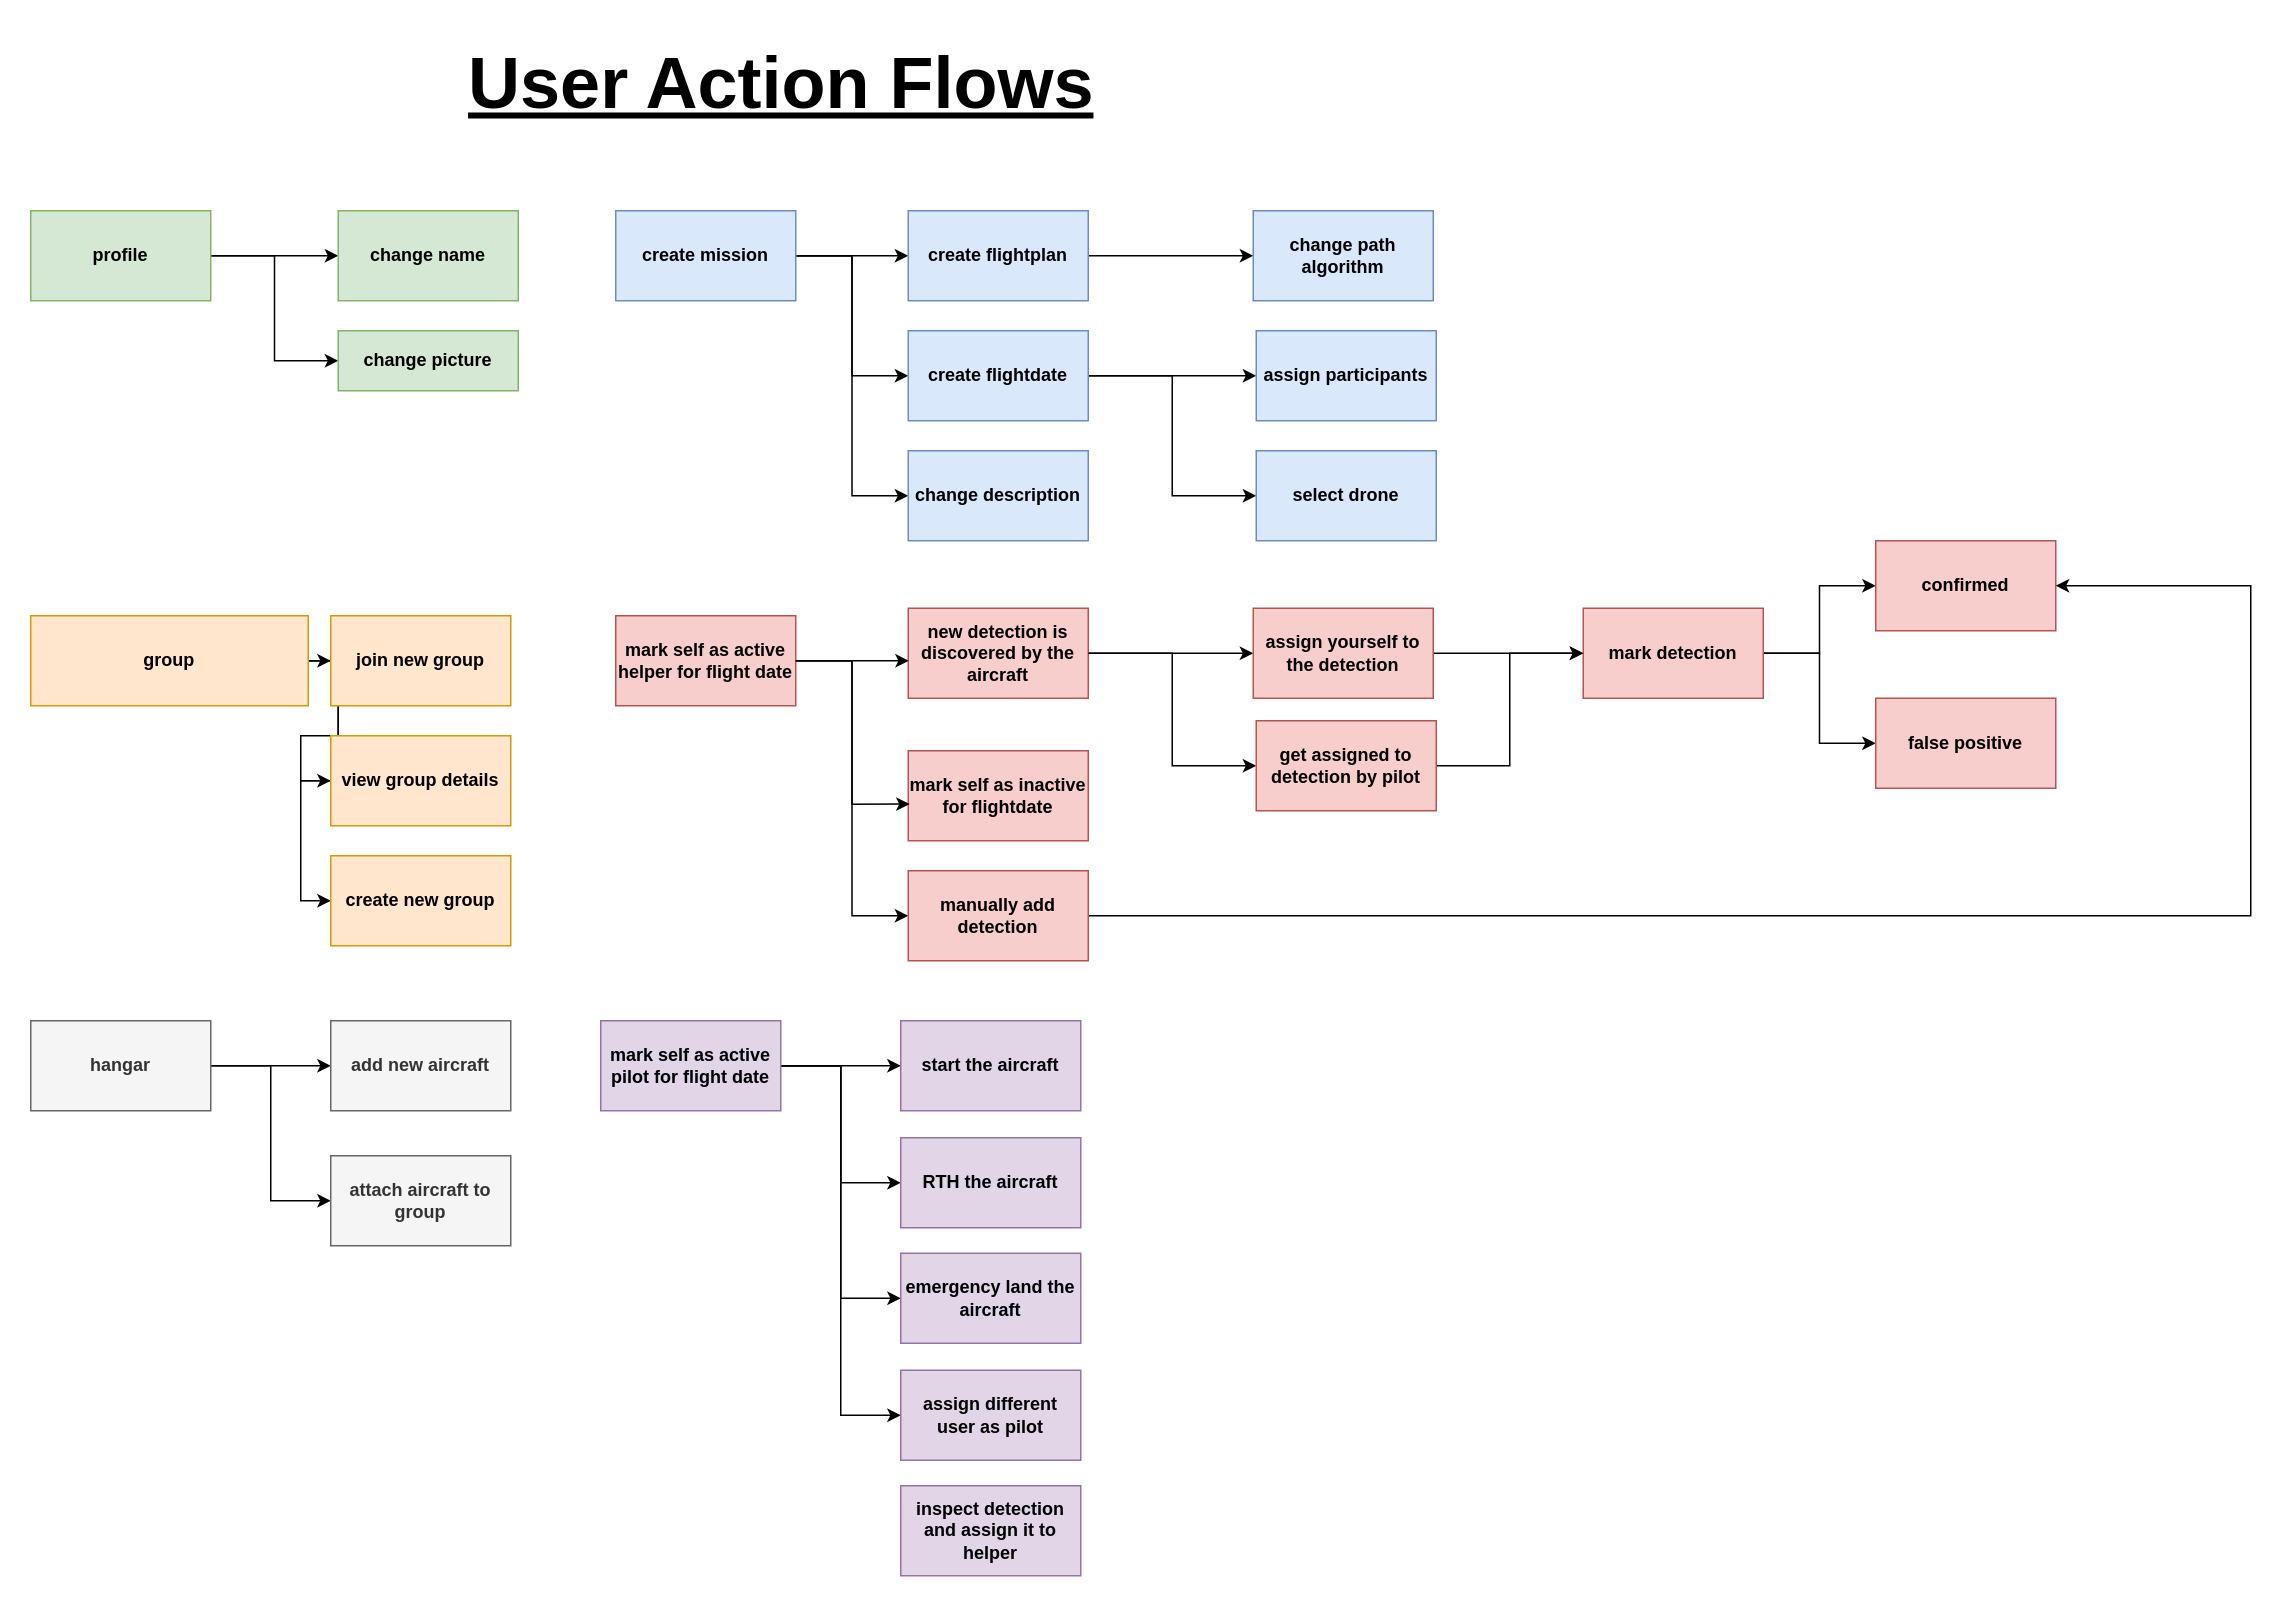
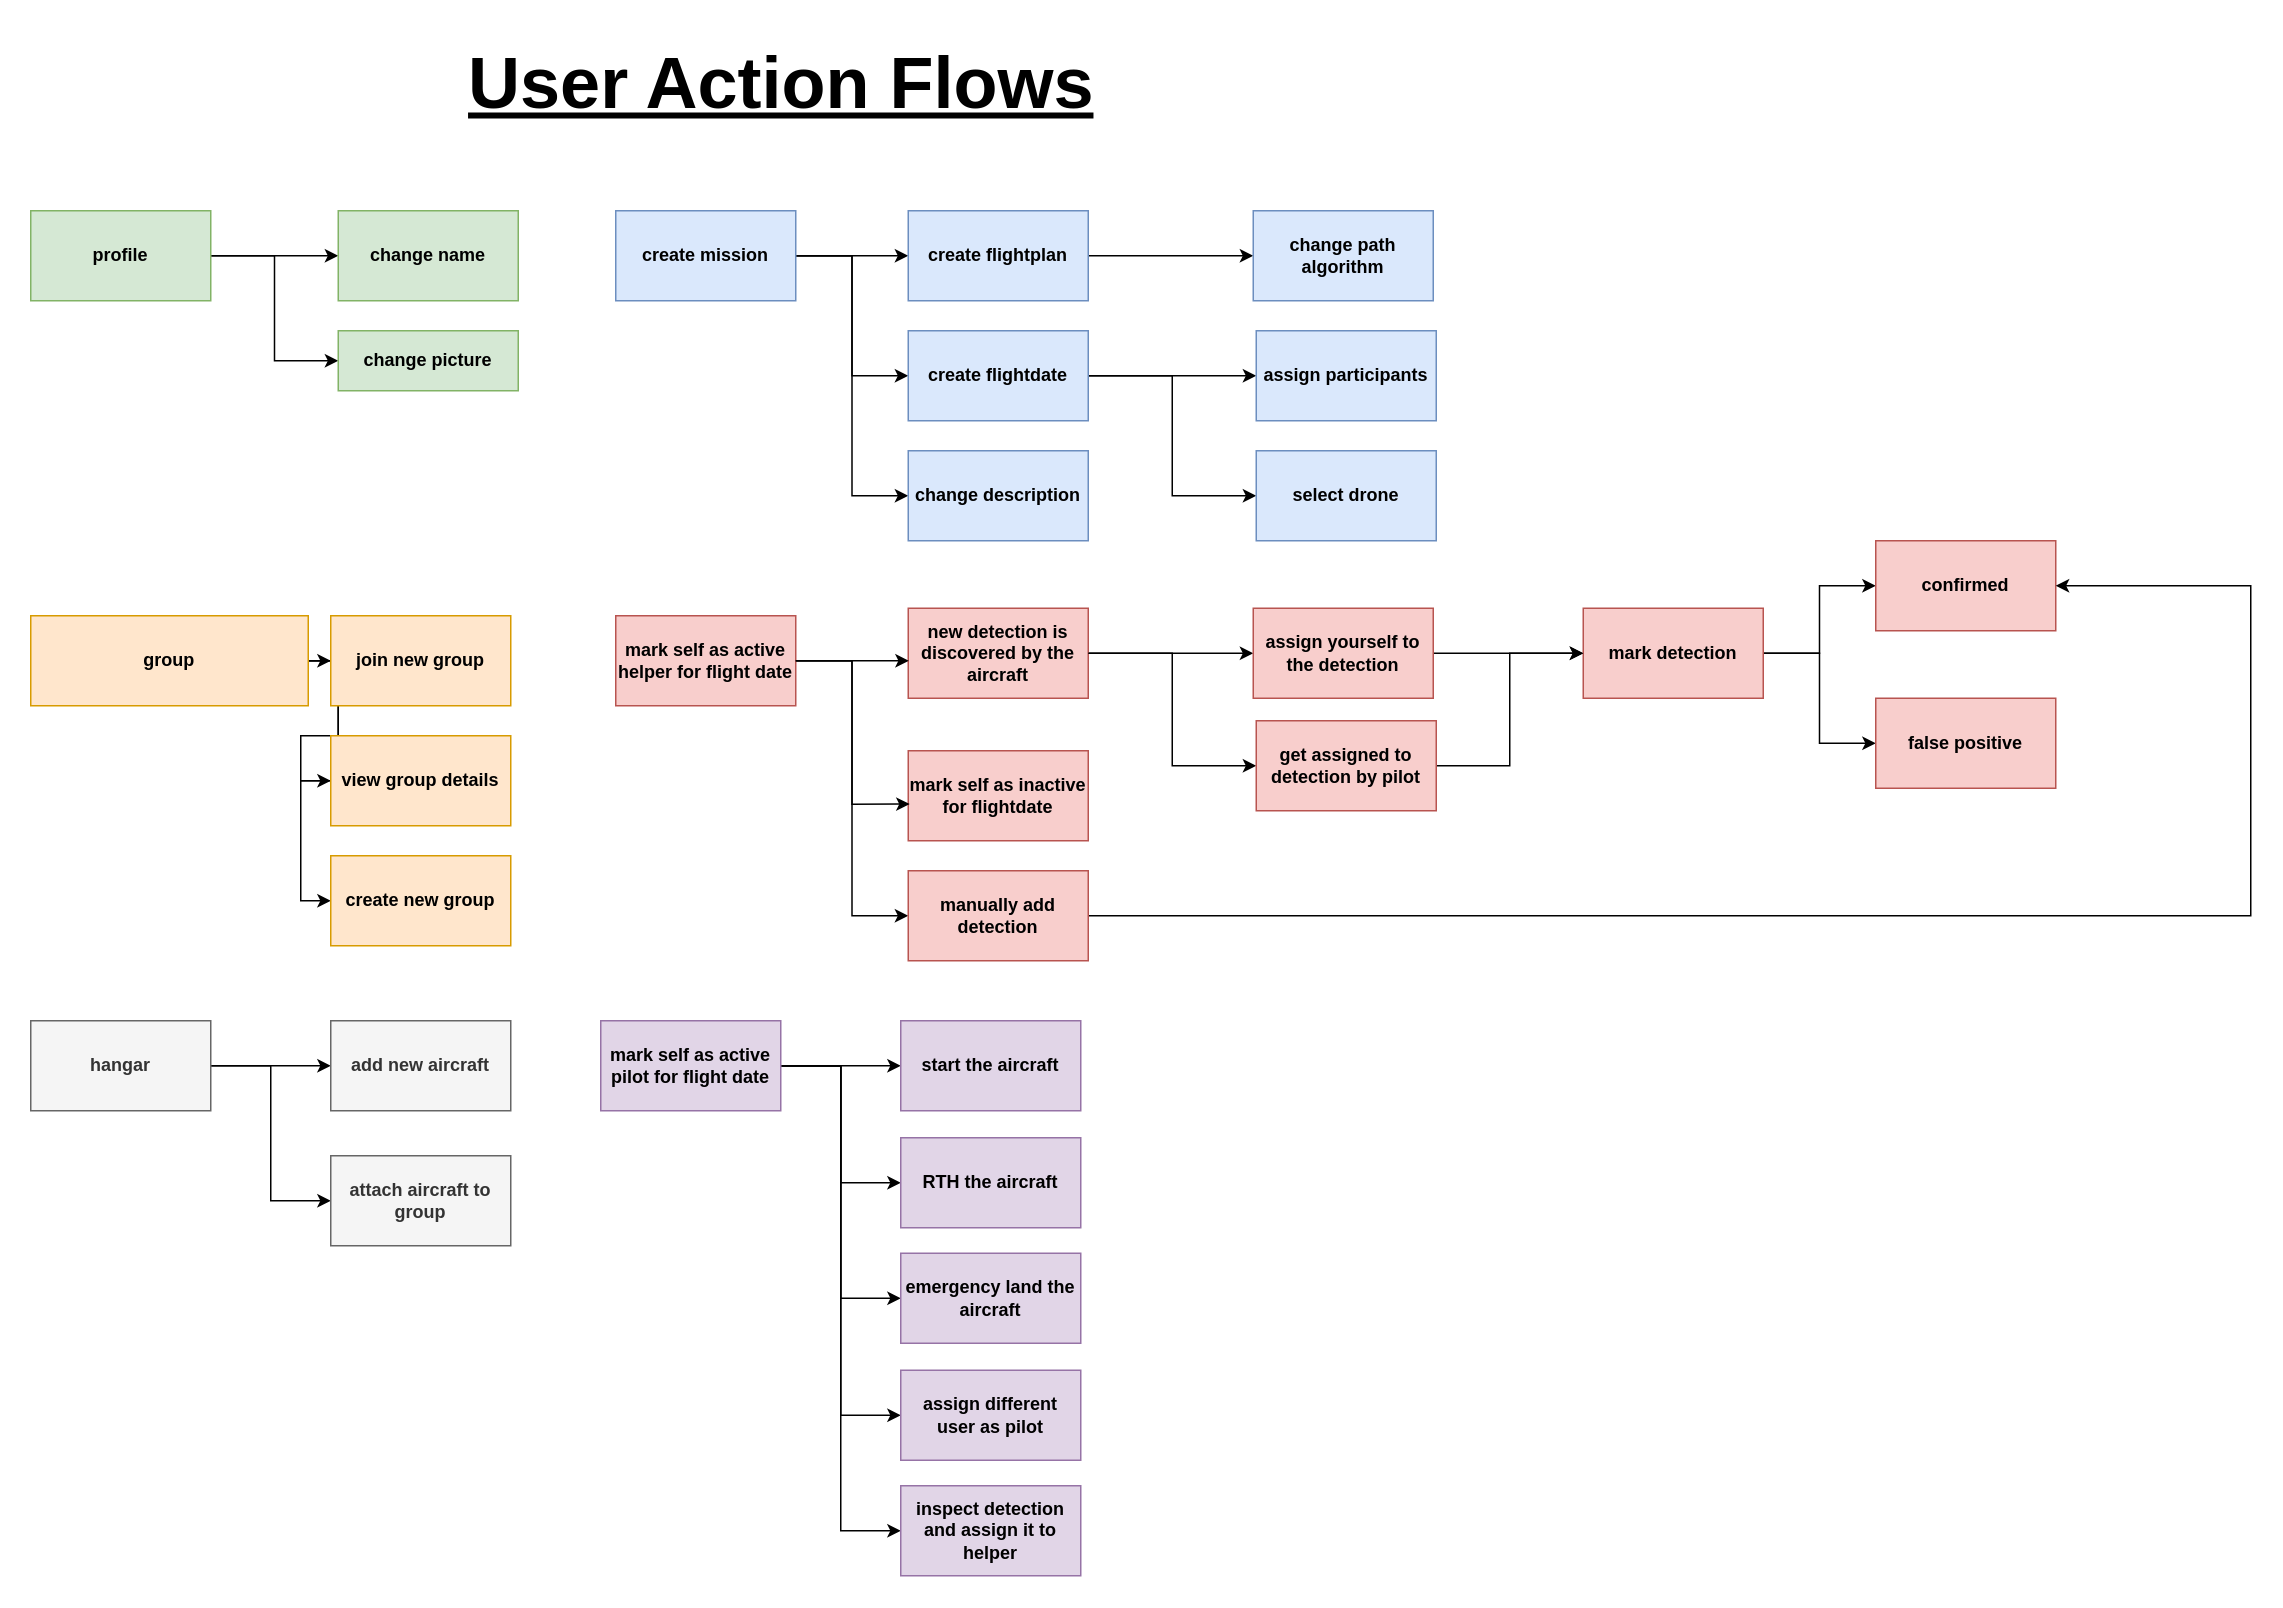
+ <mxCell id="32" style="edgeStyle=orthogonalEdgeStyle;rounded=0;orthogonalLoop=1;jettySize=auto;html=1;entryX=0;entryY=0.5;entryDx=0;entryDy=0;fontStyle=1" parent="1" source="33" target="40" edge="1"><mxGeometry relative="1" as="geometry" /></mxCell>
